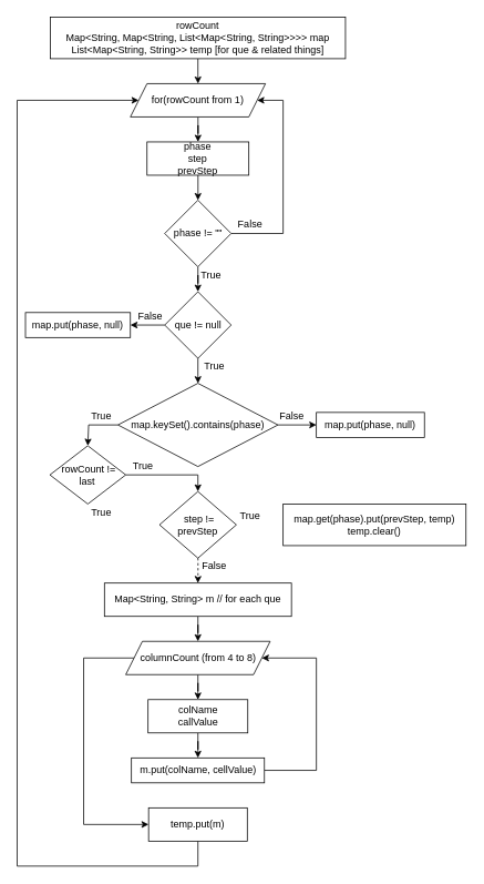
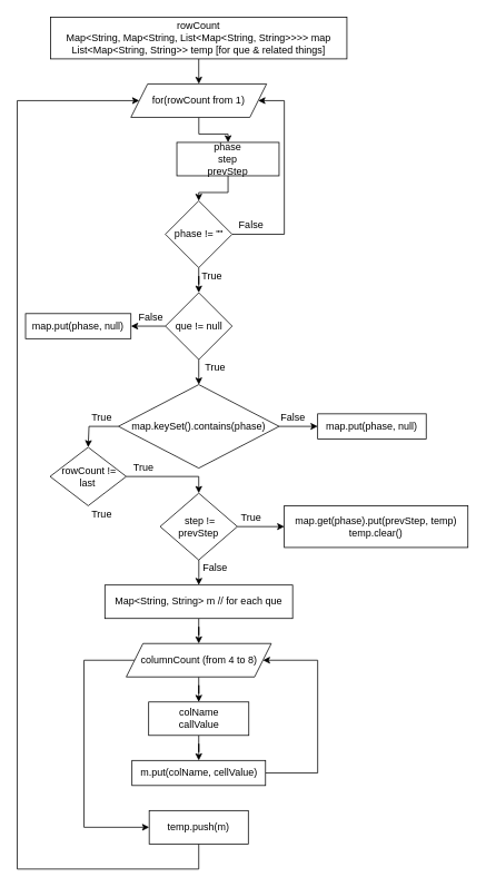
- <mxCell id="7" value="phase&lt;br&gt;step&lt;br&gt;prevStep" style="rounded=0;whiteSpace=wrap;html=1;" vertex="1" parent="1"><mxGeometry x="176.25" y="170" width="122.5" height="40" as="geometry" /></mxCell>
+ <mxCell id="7" value="phase&lt;br&gt;step&lt;br&gt;prevStep" style="rounded=0;whiteSpace=wrap;html=1;" vertex="1" parent="1"><mxGeometry x="211.25" y="170" width="122.5" height="40" as="geometry" /></mxCell>
+ <mxCell id="24" style="edgeStyle=orthogonalEdgeStyle;rounded=0;orthogonalLoop=1;jettySize=auto;html=1;entryX=0;entryY=0.5;entryDx=0;entryDy=0;" edge="1" parent="1" source="26" target="27"><mxGeometry relative="1" as="geometry" /></mxCell>
- <mxCell id="25" value="" style="edgeStyle=orthogonalEdgeStyle;rounded=0;orthogonalLoop=1;jettySize=auto;html=1;dashed=1;" edge="1" parent="1" source="26" target="30"><mxGeometry relative="1" as="geometry" /></mxCell>
+ <mxCell id="25" value="" style="edgeStyle=orthogonalEdgeStyle;rounded=0;orthogonalLoop=1;jettySize=auto;html=1;" edge="1" parent="1" source="26" target="30"><mxGeometry relative="1" as="geometry" /></mxCell>
- <mxCell id="40" value="temp.put(m)" style="rounded=0;whiteSpace=wrap;html=1;" vertex="1" parent="1"><mxGeometry x="178.13" y="970" width="118.75" height="40" as="geometry" /></mxCell>
+ <mxCell id="40" value="temp.push(m)" style="rounded=0;whiteSpace=wrap;html=1;" vertex="1" parent="1"><mxGeometry x="178.13" y="970" width="118.75" height="40" as="geometry" /></mxCell>
